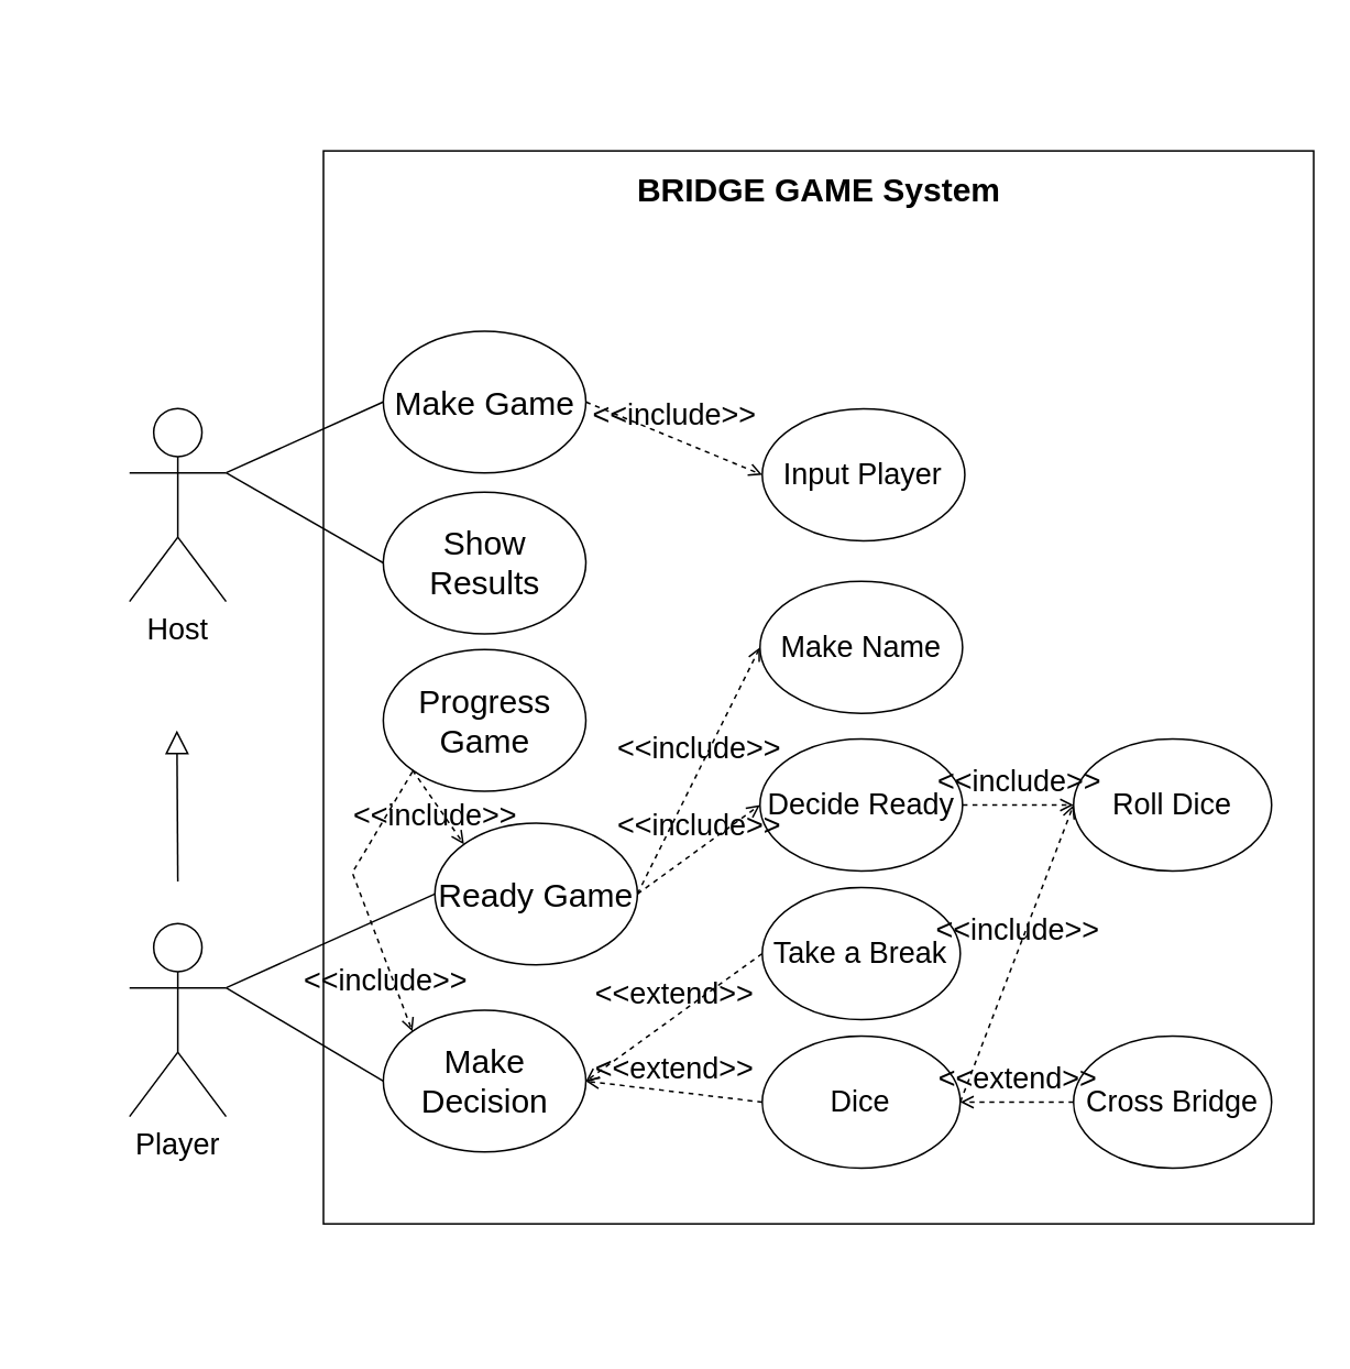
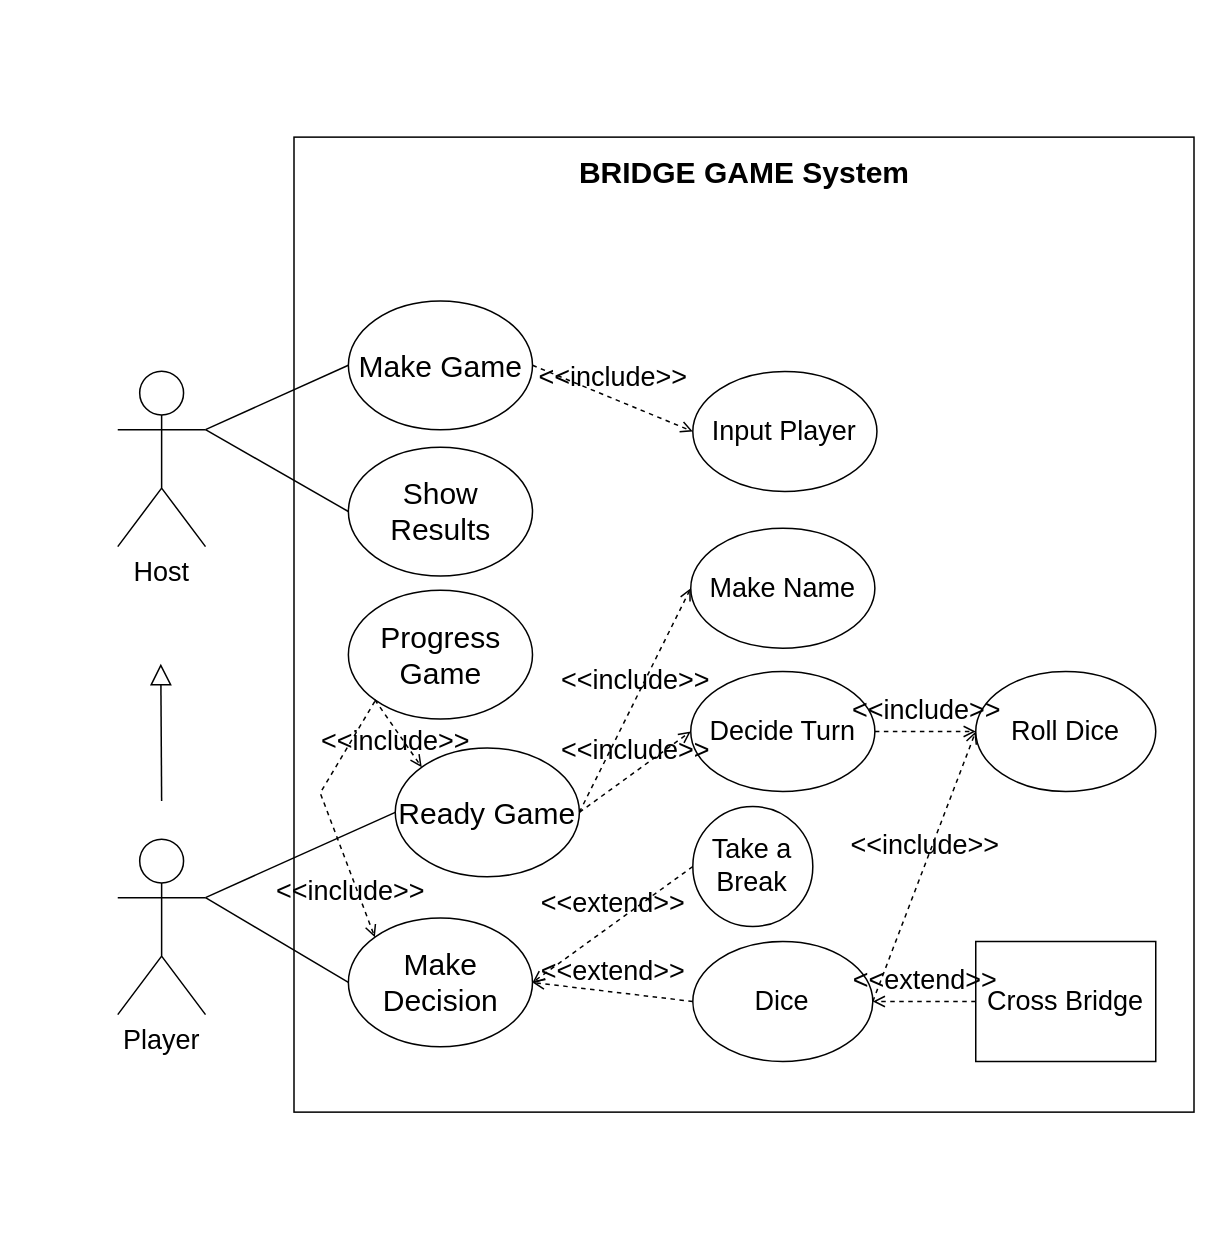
- <mxCell id="16" value="Decide Ready" style="ellipse;whiteSpace=wrap;html=1;fontSize=18;" parent="5" vertex="1"><mxGeometry x="264.5" y="356.25" width="122.75" height="80" as="geometry" /></mxCell>
+ <mxCell id="16" value="Decide Turn" style="ellipse;whiteSpace=wrap;html=1;fontSize=18;" parent="5" vertex="1"><mxGeometry x="264.5" y="356.25" width="122.75" height="80" as="geometry" /></mxCell>
- <mxCell id="12" value="Take a Break" style="ellipse;whiteSpace=wrap;html=1;fontSize=18;" parent="5" vertex="1"><mxGeometry x="265.88" y="446.25" width="120" height="80" as="geometry" /></mxCell>
+ <mxCell id="12" value="Take a Break" style="ellipse;whiteSpace=wrap;html=1;fontSize=18;" parent="5" vertex="1"><mxGeometry x="265.88" y="446.25" width="80" height="80" as="geometry" /></mxCell>
- <mxCell id="25" value="Cross Bridge" style="ellipse;whiteSpace=wrap;html=1;fontSize=18;" parent="5" vertex="1"><mxGeometry x="454.5" y="536.25" width="120" height="80" as="geometry" /></mxCell>
+ <mxCell id="25" value="Cross Bridge" style="whiteSpace=wrap;html=1;fontSize=18;rounded=0;" parent="5" vertex="1"><mxGeometry x="454.5" y="536.25" width="120" height="80" as="geometry" /></mxCell>
